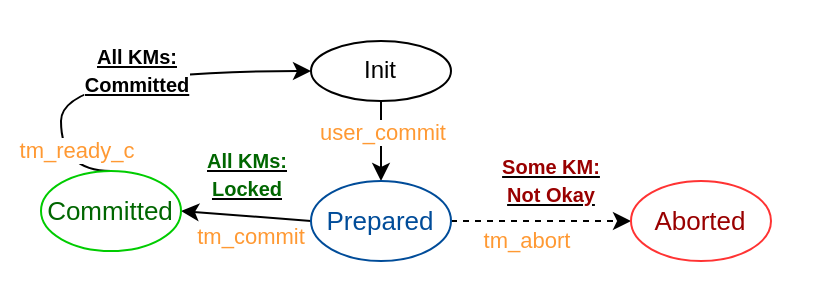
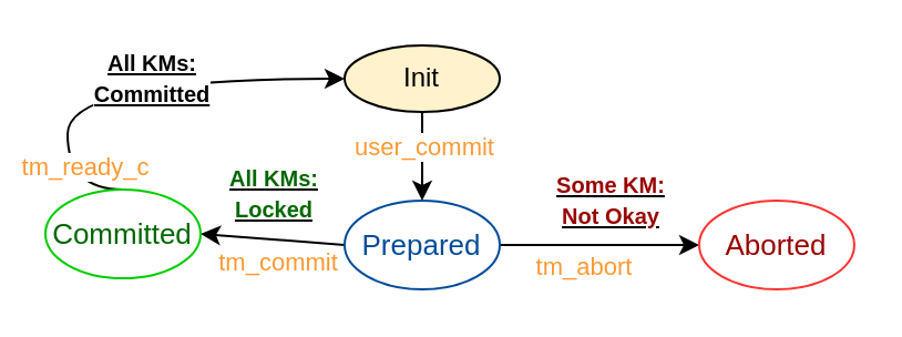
- <mxCell id="4" value="Init" style="ellipse;whiteSpace=wrap;html=1;" parent="1" vertex="1"><mxGeometry x="155" y="20" width="70" height="30" as="geometry" /></mxCell>
+ <mxCell id="4" value="Init" style="ellipse;whiteSpace=wrap;html=1;fillColor=#fff2cc;" parent="1" vertex="1"><mxGeometry x="155" y="20" width="70" height="30" as="geometry" /></mxCell>
- <mxCell id="7" value="&lt;u&gt;&lt;font style=&quot;font-size: 10px;&quot; color=&quot;#990000&quot;&gt;&lt;b&gt;Some KM:&lt;br&gt;Not Okay&lt;/b&gt;&lt;/font&gt;&lt;/u&gt;" style="edgeStyle=none;rounded=0;orthogonalLoop=1;jettySize=auto;html=1;exitX=1;exitY=0.5;exitDx=0;exitDy=0;entryX=0;entryY=0.5;entryDx=0;entryDy=0;dashed=1;" parent="1" source="9" target="13" edge="1"><mxGeometry x="0.104" y="20" relative="1" as="geometry"><mxPoint as="offset" /><mxPoint x="282" y="210" as="targetPoint" /></mxGeometry></mxCell>
+ <mxCell id="7" value="&lt;u&gt;&lt;font style=&quot;font-size: 10px;&quot; color=&quot;#990000&quot;&gt;&lt;b&gt;Some KM:&lt;br&gt;Not Okay&lt;/b&gt;&lt;/font&gt;&lt;/u&gt;" style="edgeStyle=none;rounded=0;orthogonalLoop=1;jettySize=auto;html=1;exitX=1;exitY=0.5;exitDx=0;exitDy=0;entryX=0;entryY=0.5;entryDx=0;entryDy=0;" parent="1" source="9" target="13" edge="1"><mxGeometry x="0.104" y="20" relative="1" as="geometry"><mxPoint as="offset" /><mxPoint x="282" y="210" as="targetPoint" /></mxGeometry></mxCell>
